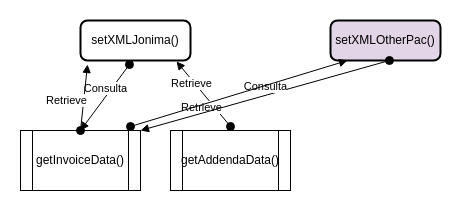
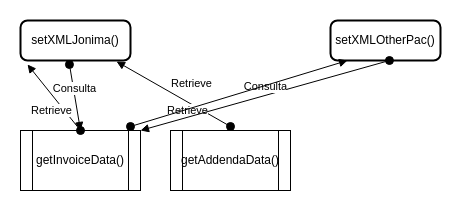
- <mxCell id="4" value="setXMLJonima()" style="rounded=1;whiteSpace=wrap;html=1;absoluteArcSize=1;arcSize=14;strokeWidth=2;" vertex="1" parent="1"><mxGeometry x="80" y="20" width="110" height="40" as="geometry" /></mxCell>
+ <mxCell id="4" value="setXMLJonima()" style="rounded=1;whiteSpace=wrap;html=1;absoluteArcSize=1;arcSize=14;strokeWidth=2;" vertex="1" parent="1"><mxGeometry x="20" y="20" width="110" height="40" as="geometry" /></mxCell>
- <mxCell id="8" value="setXMLOtherPac()" style="rounded=1;whiteSpace=wrap;html=1;absoluteArcSize=1;arcSize=14;strokeWidth=2;fillColor=#e1d5e7;" vertex="1" parent="1"><mxGeometry x="330" y="20" width="110" height="40" as="geometry" /></mxCell>
+ <mxCell id="8" value="setXMLOtherPac()" style="rounded=1;whiteSpace=wrap;html=1;absoluteArcSize=1;arcSize=14;strokeWidth=2;" vertex="1" parent="1"><mxGeometry x="330" y="20" width="110" height="40" as="geometry" /></mxCell>
